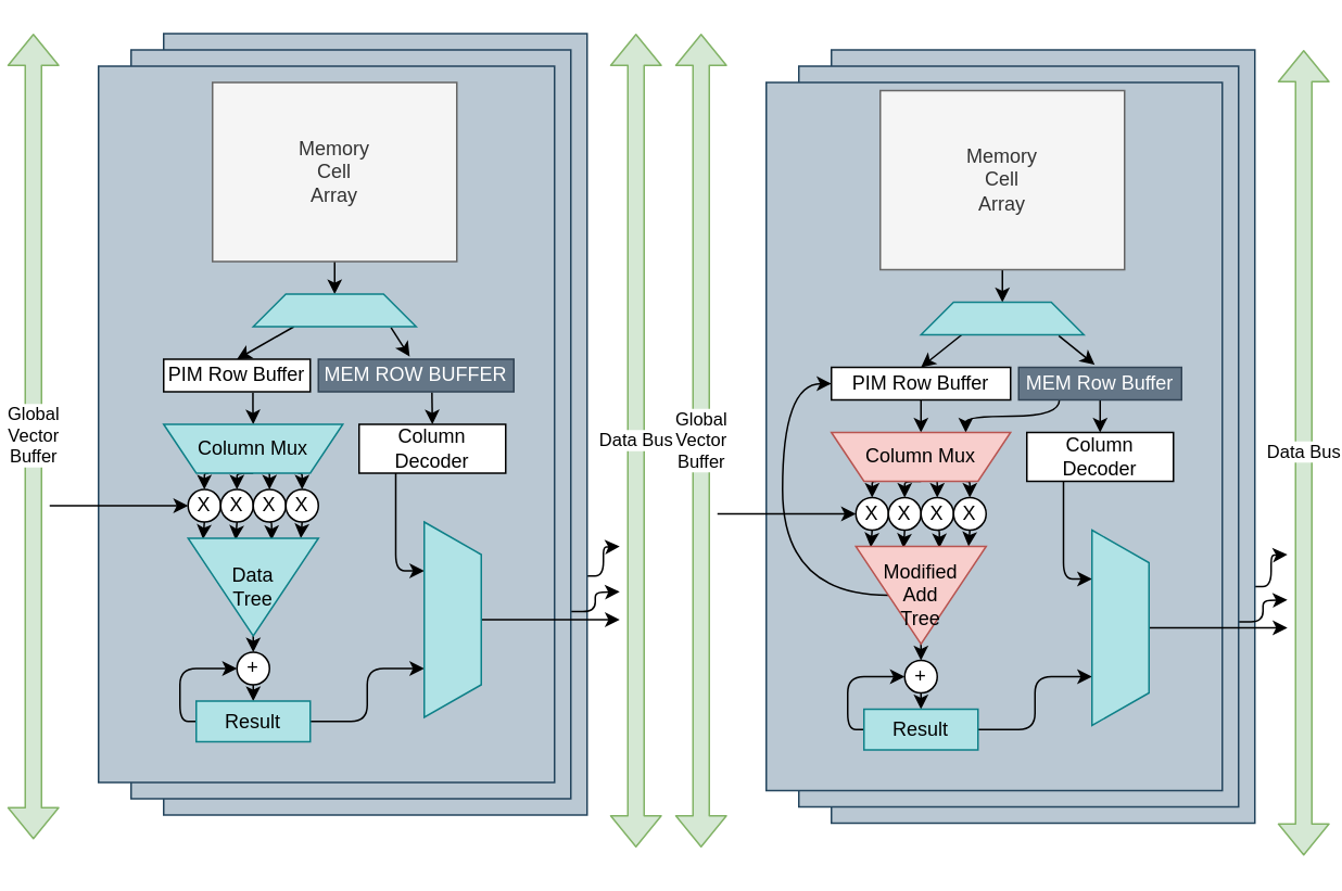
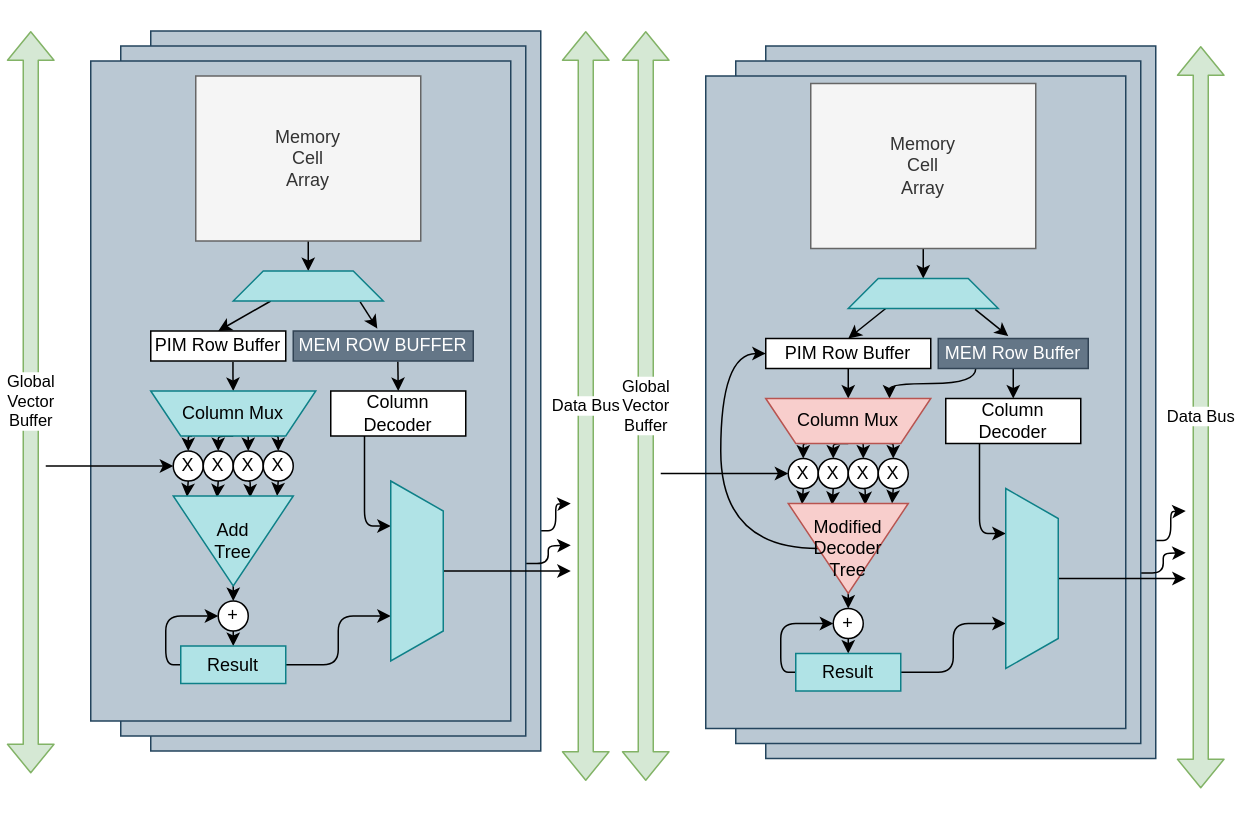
- <mxCell id="30" value="Data &lt;br&gt;Tree" style="triangle;whiteSpace=wrap;html=1;direction=south;fillColor=#b0e3e6;strokeColor=#0e8088;" parent="1" vertex="1"><mxGeometry x="115" y="330" width="80" height="60" as="geometry" /></mxCell>
+ <mxCell id="30" value="Add &lt;br&gt;Tree" style="triangle;whiteSpace=wrap;html=1;direction=south;fillColor=#b0e3e6;strokeColor=#0e8088;" parent="1" vertex="1"><mxGeometry x="115" y="330" width="80" height="60" as="geometry" /></mxCell>
- <mxCell id="73" value="Modified&lt;br&gt;Add&lt;br&gt;Tree" style="triangle;whiteSpace=wrap;html=1;direction=south;fillColor=#f8cecc;strokeColor=#b85450;" vertex="1" parent="1"><mxGeometry x="525" y="335" width="80" height="60" as="geometry" /></mxCell>
+ <mxCell id="73" value="Modified&lt;br&gt;Decoder&lt;br&gt;Tree" style="triangle;whiteSpace=wrap;html=1;direction=south;fillColor=#f8cecc;strokeColor=#b85450;" vertex="1" parent="1"><mxGeometry x="525" y="335" width="80" height="60" as="geometry" /></mxCell>
